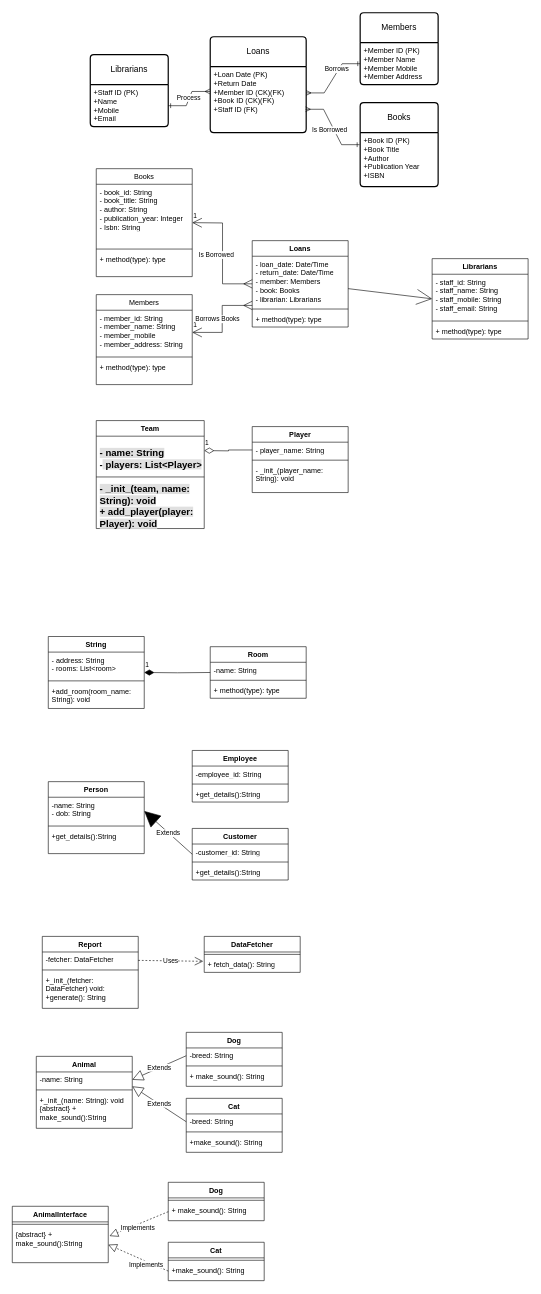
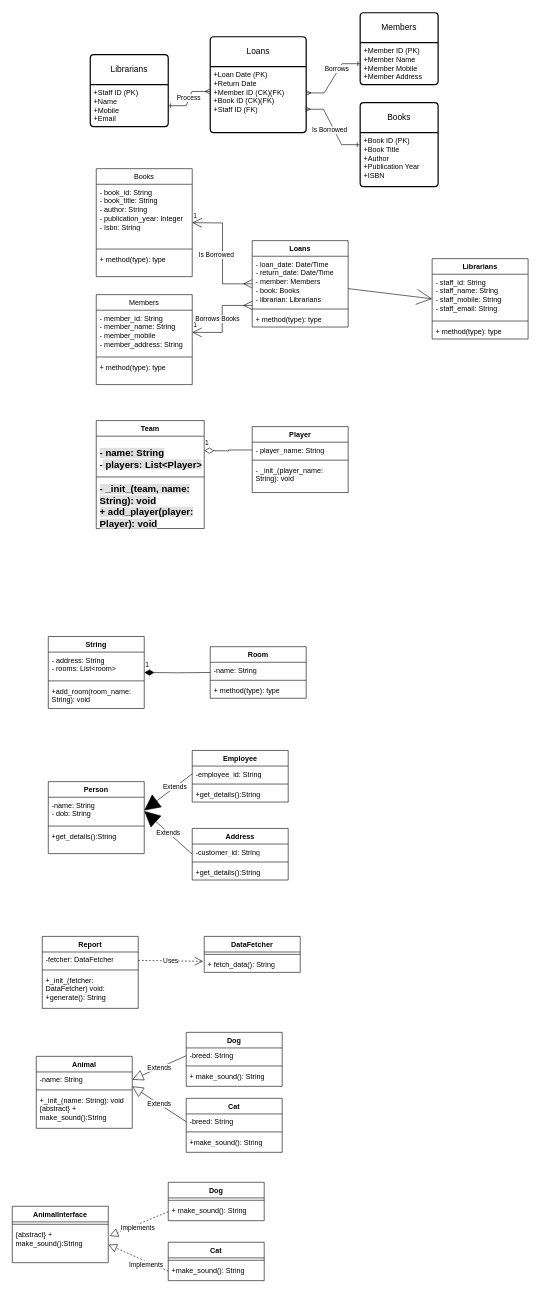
+ <mxCell id="67" value="" style="endArrow=block;endFill=1;endSize=24;html=1;rounded=0;entryX=1;entryY=0.5;entryDx=0;entryDy=0;exitX=0;exitY=0.5;exitDx=0;exitDy=0;" edge="1" parent="1" source="60" target="56"><mxGeometry width="160" relative="1" as="geometry"><mxPoint x="270" y="1380" as="sourcePoint" /><mxPoint x="430" y="1380" as="targetPoint" /></mxGeometry></mxCell>
+ <mxCell id="68" value="Extends" style="edgeLabel;html=1;align=center;verticalAlign=middle;resizable=0;points=[];" vertex="1" connectable="0" parent="67"><mxGeometry x="-0.276" y="-1" relative="1" as="geometry"><mxPoint as="offset" /></mxGeometry></mxCell>
- <mxCell id="63" value="Customer" style="swimlane;fontStyle=1;align=center;verticalAlign=top;childLayout=stackLayout;horizontal=1;startSize=26;horizontalStack=0;resizeParent=1;resizeParentMax=0;resizeLast=0;collapsible=1;marginBottom=0;whiteSpace=wrap;html=1;" vertex="1" parent="1"><mxGeometry x="320" y="1380" width="160" height="86" as="geometry" /></mxCell>
+ <mxCell id="63" value="Address" style="swimlane;fontStyle=1;align=center;verticalAlign=top;childLayout=stackLayout;horizontal=1;startSize=26;horizontalStack=0;resizeParent=1;resizeParentMax=0;resizeLast=0;collapsible=1;marginBottom=0;whiteSpace=wrap;html=1;" vertex="1" parent="1"><mxGeometry x="320" y="1380" width="160" height="86" as="geometry" /></mxCell>
